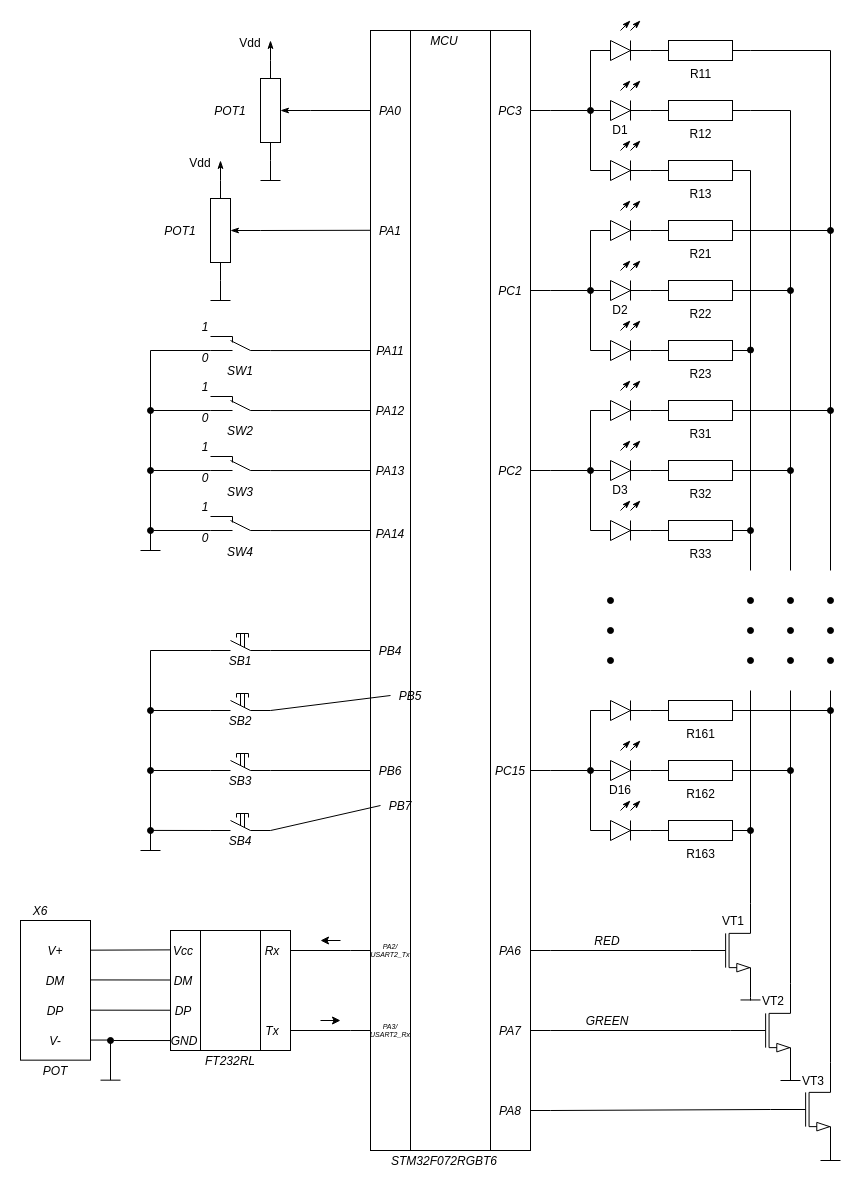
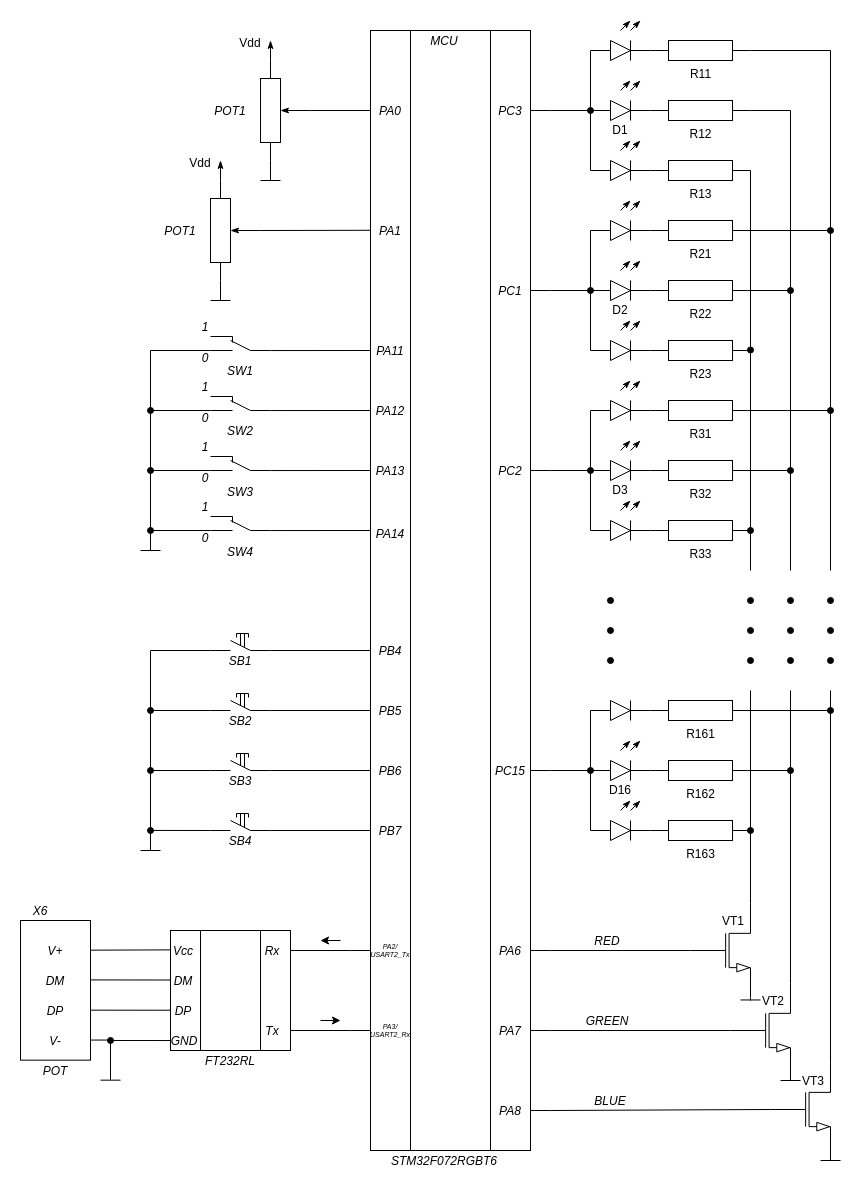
- <mxCell id="145" value="PB5" style="text;strokeColor=none;fillColor=none;align=center;verticalAlign=middle;rounded=0;fontStyle=2" parent="1" vertex="1"><mxGeometry x="390" y="685" width="40" height="20" as="geometry" /></mxCell>
+ <mxCell id="145" value="PB5" style="text;strokeColor=none;fillColor=none;align=center;verticalAlign=middle;rounded=0;fontStyle=2" parent="1" vertex="1"><mxGeometry x="370" y="700" width="40" height="20" as="geometry" /></mxCell>
- <mxCell id="147" value="PB7" style="text;strokeColor=none;fillColor=none;align=center;verticalAlign=middle;rounded=0;fontStyle=2" parent="1" vertex="1"><mxGeometry x="380" y="795" width="40" height="20" as="geometry" /></mxCell>
+ <mxCell id="147" value="PB7" style="text;strokeColor=none;fillColor=none;align=center;verticalAlign=middle;rounded=0;fontStyle=2" parent="1" vertex="1"><mxGeometry x="370" y="820" width="40" height="20" as="geometry" /></mxCell>
+ <mxCell id="327" value="BLUE" style="text;strokeColor=none;fillColor=none;align=center;verticalAlign=middle;rounded=0;fontStyle=2" parent="1" vertex="1"><mxGeometry x="590" y="1090" width="40" height="20" as="geometry" /></mxCell>
